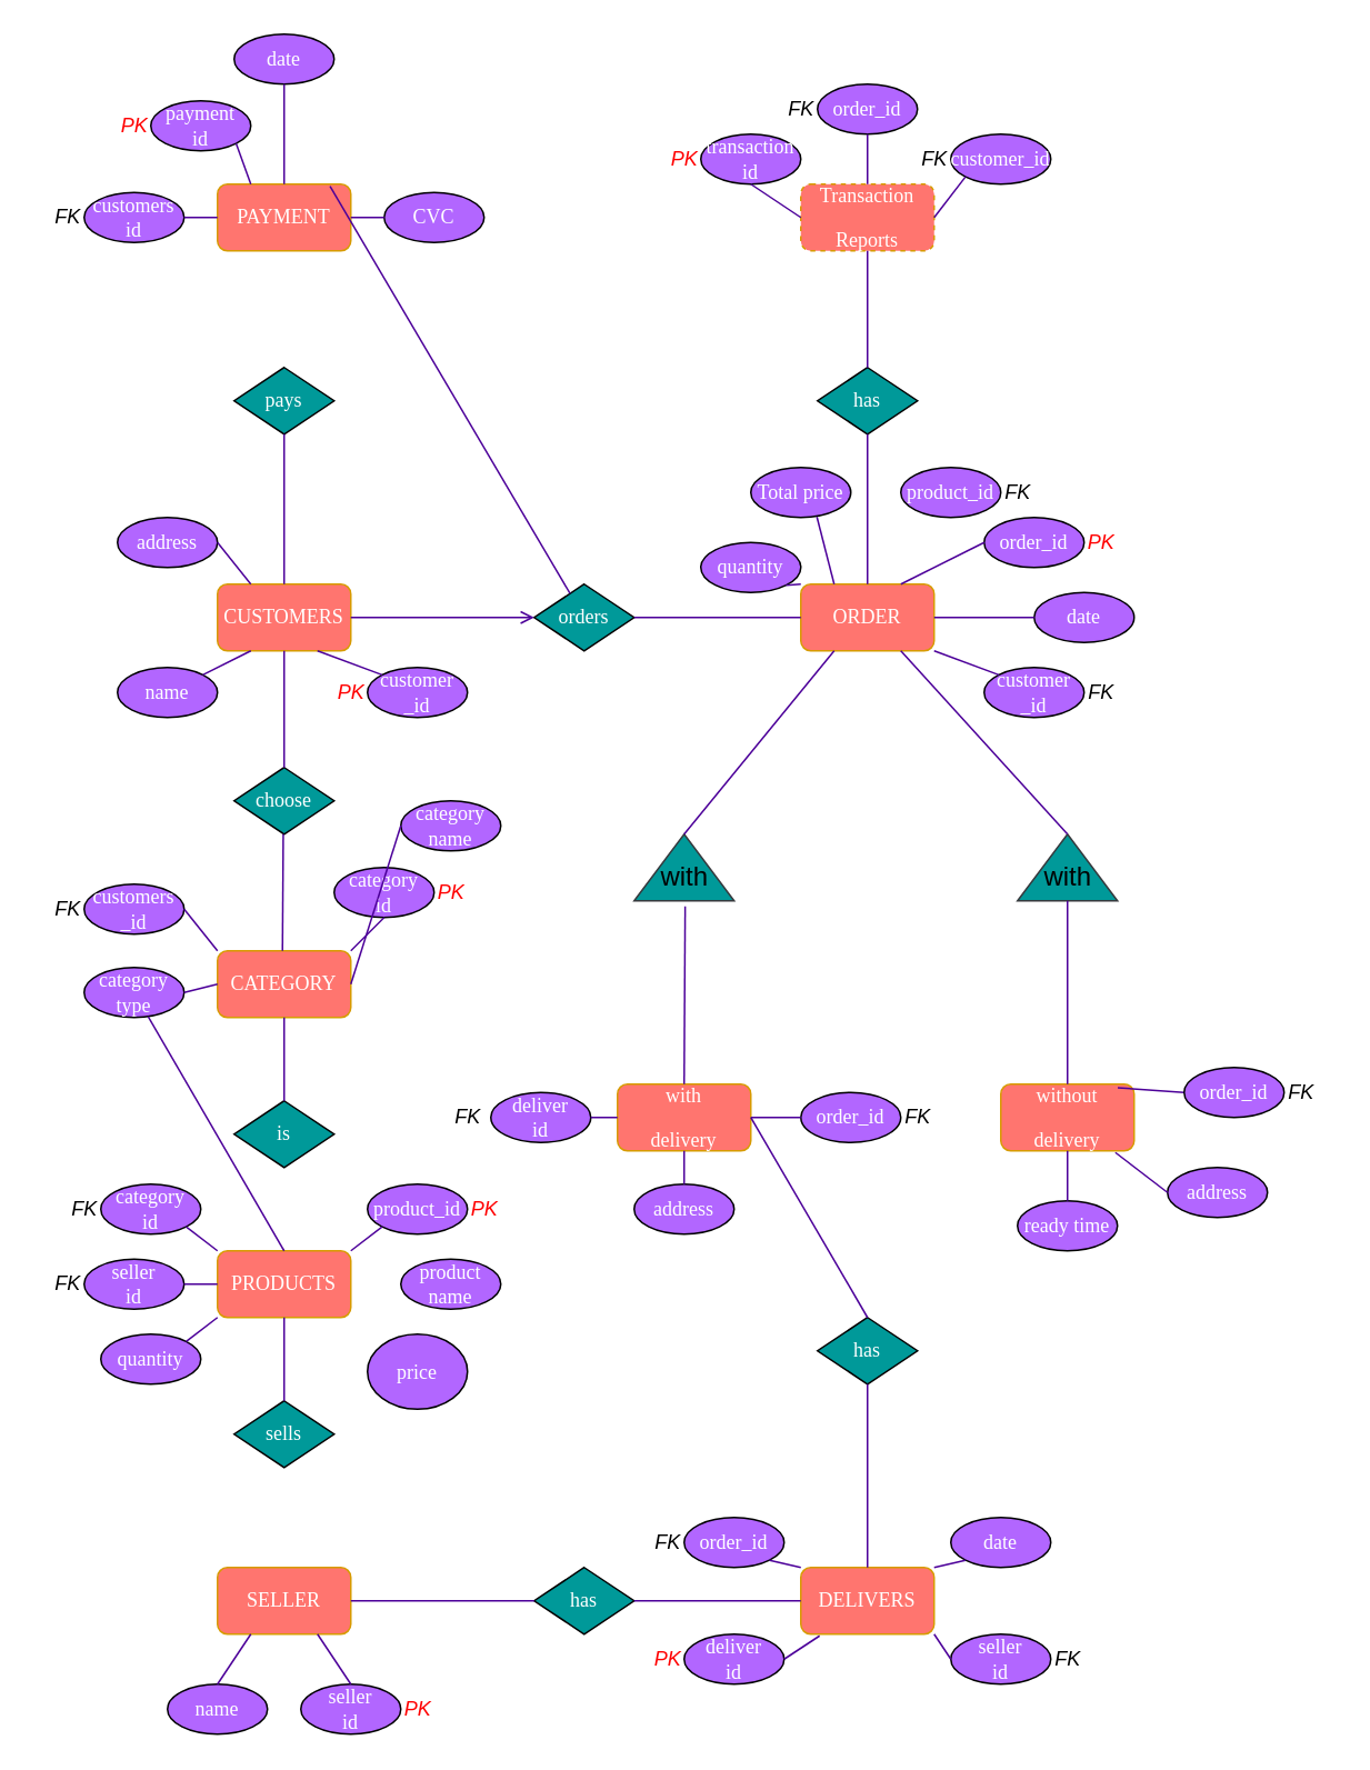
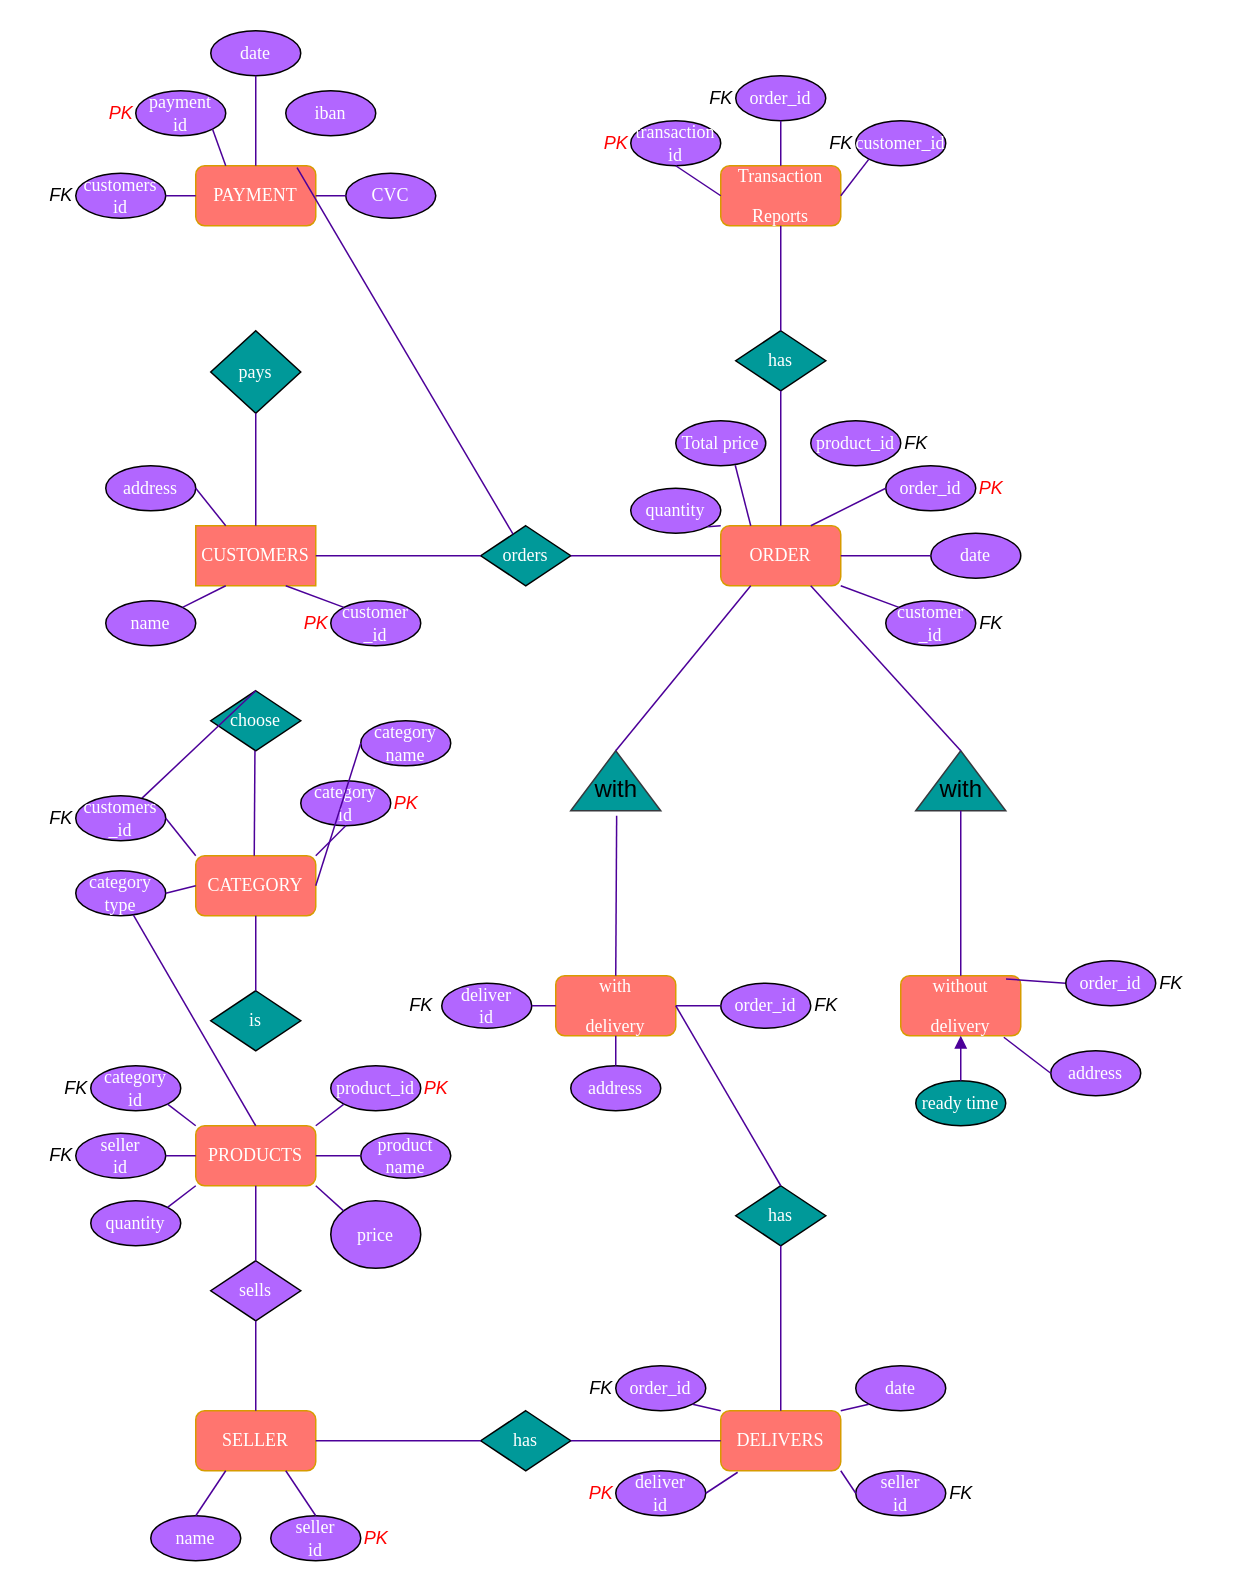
+ <mxCell id="63" value="iban" style="ellipse;whiteSpace=wrap;html=1;fontFamily=Comic Sans MS;fontColor=#FFFFFF;fillColor=#B266FF;" parent="1" vertex="1"><mxGeometry x="190" y="60" width="60" height="30" as="geometry" /></mxCell>
- <mxCell id="54" value="&lt;pre&gt;&lt;font face=&quot;Comic Sans MS&quot; color=&quot;#ffffff&quot;&gt;Transaction&lt;/font&gt;&lt;/pre&gt;&lt;pre&gt;&lt;font face=&quot;Comic Sans MS&quot; color=&quot;#ffffff&quot;&gt;Reports&lt;/font&gt;&lt;/pre&gt;" style="rounded=1;whiteSpace=wrap;html=1;fillColor=#FF756F;strokeColor=#d79b00;dashed=1;" parent="1" vertex="1"><mxGeometry x="480" y="110" width="80" height="40" as="geometry" /></mxCell>
+ <mxCell id="54" value="&lt;pre&gt;&lt;font face=&quot;Comic Sans MS&quot; color=&quot;#ffffff&quot;&gt;Transaction&lt;/font&gt;&lt;/pre&gt;&lt;pre&gt;&lt;font face=&quot;Comic Sans MS&quot; color=&quot;#ffffff&quot;&gt;Reports&lt;/font&gt;&lt;/pre&gt;" style="rounded=1;whiteSpace=wrap;html=1;fillColor=#FF756F;strokeColor=#d79b00;" parent="1" vertex="1"><mxGeometry x="480" y="110" width="80" height="40" as="geometry" /></mxCell>
- <mxCell id="46" value="pays" style="rhombus;whiteSpace=wrap;html=1;fontFamily=Comic Sans MS;fontColor=#FFFFFF;fillColor=#009999;" parent="1" vertex="1"><mxGeometry x="140" y="220" width="60" height="40" as="geometry" /></mxCell>
+ <mxCell id="46" value="pays" style="rhombus;whiteSpace=wrap;html=1;fontFamily=Comic Sans MS;fontColor=#FFFFFF;fillColor=#009999;" parent="1" vertex="1"><mxGeometry x="140" y="220" width="60" height="55" as="geometry" /></mxCell>
- <mxCell id="2" value="&lt;pre&gt;&lt;font face=&quot;Comic Sans MS&quot; color=&quot;#ffffff&quot;&gt;CUSTOMERS&lt;/font&gt;&lt;/pre&gt;" style="rounded=1;whiteSpace=wrap;html=1;fillColor=#FF756F;strokeColor=#d79b00;" parent="1" vertex="1"><mxGeometry x="130" y="350" width="80" height="40" as="geometry" /></mxCell>
+ <mxCell id="2" value="&lt;pre&gt;&lt;font face=&quot;Comic Sans MS&quot; color=&quot;#ffffff&quot;&gt;CUSTOMERS&lt;/font&gt;&lt;/pre&gt;" style="whiteSpace=wrap;html=1;fillColor=#FF756F;strokeColor=#d79b00;rounded=0;" parent="1" vertex="1"><mxGeometry x="130" y="350" width="80" height="40" as="geometry" /></mxCell>
- <mxCell id="12" value="" style="endArrow=open;html=1;rounded=0;fontFamily=Comic Sans MS;fontColor=#FFFFFF;strokeColor=#4C0099;exitX=1;exitY=0.5;exitDx=0;exitDy=0;entryX=0;entryY=0.5;entryDx=0;entryDy=0;" parent="1" source="2" target="11" edge="1"><mxGeometry width="50" height="50" relative="1" as="geometry"><mxPoint x="140" y="265" as="sourcePoint" /><mxPoint x="140" y="200" as="targetPoint" /></mxGeometry></mxCell>
+ <mxCell id="12" value="" style="endArrow=none;html=1;rounded=0;fontFamily=Comic Sans MS;fontColor=#FFFFFF;strokeColor=#4C0099;exitX=1;exitY=0.5;exitDx=0;exitDy=0;entryX=0;entryY=0.5;entryDx=0;entryDy=0;" parent="1" source="2" target="11" edge="1"><mxGeometry width="50" height="50" relative="1" as="geometry"><mxPoint x="140" y="265" as="sourcePoint" /><mxPoint x="140" y="200" as="targetPoint" /></mxGeometry></mxCell>
- <mxCell id="24" value="" style="endArrow=none;html=1;rounded=0;fontFamily=Comic Sans MS;fontColor=#FFFFFF;strokeColor=#4C0099;entryX=0.5;entryY=1;entryDx=0;entryDy=0;exitX=0.5;exitY=0;exitDx=0;exitDy=0;" parent="1" source="23" target="2" edge="1"><mxGeometry width="50" height="50" relative="1" as="geometry"><mxPoint x="170" y="440" as="sourcePoint" /><mxPoint x="169.44" y="400" as="targetPoint" /></mxGeometry></mxCell>
+ <mxCell id="24" value="" style="endArrow=none;html=1;rounded=0;fontFamily=Comic Sans MS;fontColor=#FFFFFF;strokeColor=#4C0099;exitX=0.5;exitY=0;exitDx=0;exitDy=0;" parent="1" source="23" target="132" edge="1"><mxGeometry width="50" height="50" relative="1" as="geometry"><mxPoint x="170" y="440" as="sourcePoint" /><mxPoint x="169.44" y="400" as="targetPoint" /></mxGeometry></mxCell>
- <mxCell id="131" value="" style="endArrow=none;html=1;rounded=0;fontFamily=Comic Sans MS;fontColor=#FFFFFF;strokeColor=#4C0099;exitX=0.5;exitY=0;exitDx=0;exitDy=0;entryX=0.5;entryY=1;entryDx=0;entryDy=0;" edge="1" parent="1" source="130" target="73"><mxGeometry width="50" height="50" relative="1" as="geometry"><mxPoint x="710" y="725" as="sourcePoint" /><mxPoint x="679" y="701" as="targetPoint" /></mxGeometry></mxCell>
+ <mxCell id="131" value="" style="endArrow=block;html=1;rounded=0;fontFamily=Comic Sans MS;fontColor=#FFFFFF;strokeColor=#4C0099;exitX=0.5;exitY=0;exitDx=0;exitDy=0;entryX=0.5;entryY=1;entryDx=0;entryDy=0;" edge="1" parent="1" source="130" target="73"><mxGeometry width="50" height="50" relative="1" as="geometry"><mxPoint x="710" y="725" as="sourcePoint" /><mxPoint x="679" y="701" as="targetPoint" /></mxGeometry></mxCell>
- <mxCell id="130" value="ready time" style="ellipse;whiteSpace=wrap;html=1;fontFamily=Comic Sans MS;fontColor=#FFFFFF;fillColor=#B266FF;" vertex="1" parent="1"><mxGeometry x="610" y="720" width="60" height="30" as="geometry" /></mxCell>
+ <mxCell id="130" value="ready time" style="ellipse;whiteSpace=wrap;html=1;fontFamily=Comic Sans MS;fontColor=#FFFFFF;fillColor=#009999;" vertex="1" parent="1"><mxGeometry x="610" y="720" width="60" height="30" as="geometry" /></mxCell>
+ <mxCell id="103" value="" style="endArrow=none;html=1;rounded=0;fontFamily=Comic Sans MS;fontColor=#FFFFFF;strokeColor=#4C0099;exitX=0;exitY=0.5;exitDx=0;exitDy=0;entryX=1;entryY=0.5;entryDx=0;entryDy=0;" parent="1" source="34" target="29" edge="1"><mxGeometry width="50" height="50" relative="1" as="geometry"><mxPoint x="239" y="746" as="sourcePoint" /><mxPoint x="220" y="760" as="targetPoint" /></mxGeometry></mxCell>
+ <mxCell id="105" value="" style="endArrow=none;html=1;rounded=0;fontFamily=Comic Sans MS;fontColor=#FFFFFF;strokeColor=#4C0099;exitX=0;exitY=0;exitDx=0;exitDy=0;entryX=1;entryY=1;entryDx=0;entryDy=0;" parent="1" source="82" target="29" edge="1"><mxGeometry width="50" height="50" relative="1" as="geometry"><mxPoint x="180" y="950" as="sourcePoint" /><mxPoint x="180" y="890" as="targetPoint" /></mxGeometry></mxCell>
- <mxCell id="40" value="sells" style="rhombus;whiteSpace=wrap;html=1;fontFamily=Comic Sans MS;fontColor=#FFFFFF;fillColor=#009999;" parent="1" vertex="1"><mxGeometry x="140" y="840" width="60" height="40" as="geometry" /></mxCell>
+ <mxCell id="40" value="sells" style="rhombus;whiteSpace=wrap;html=1;fontFamily=Comic Sans MS;fontColor=#FFFFFF;fillColor=#b266ff;" parent="1" vertex="1"><mxGeometry x="140" y="840" width="60" height="40" as="geometry" /></mxCell>
+ <mxCell id="104" value="" style="endArrow=none;html=1;rounded=0;fontFamily=Comic Sans MS;fontColor=#FFFFFF;strokeColor=#4C0099;exitX=0.5;exitY=0;exitDx=0;exitDy=0;entryX=0.5;entryY=1;entryDx=0;entryDy=0;" parent="1" source="39" target="40" edge="1"><mxGeometry width="50" height="50" relative="1" as="geometry"><mxPoint x="300" y="917" as="sourcePoint" /><mxPoint x="190" y="917" as="targetPoint" /></mxGeometry></mxCell>
